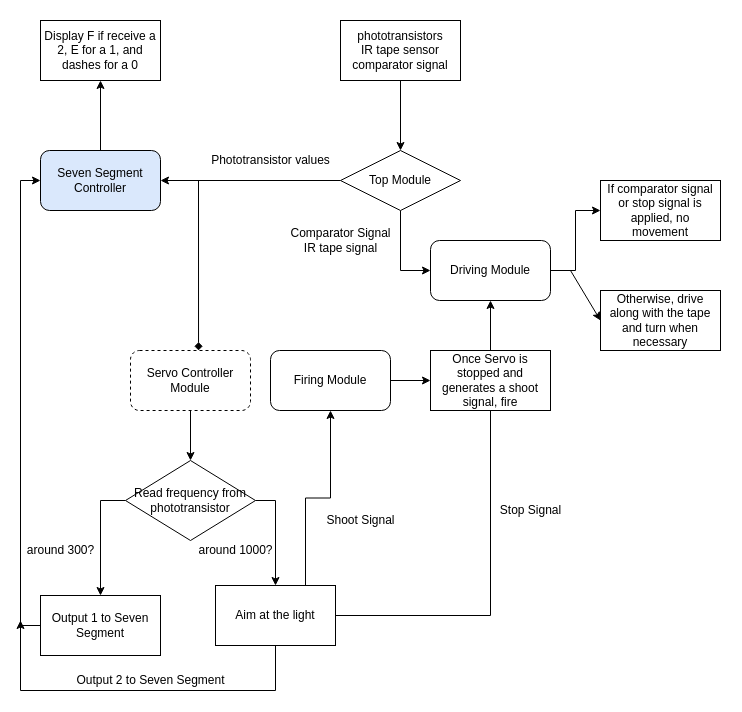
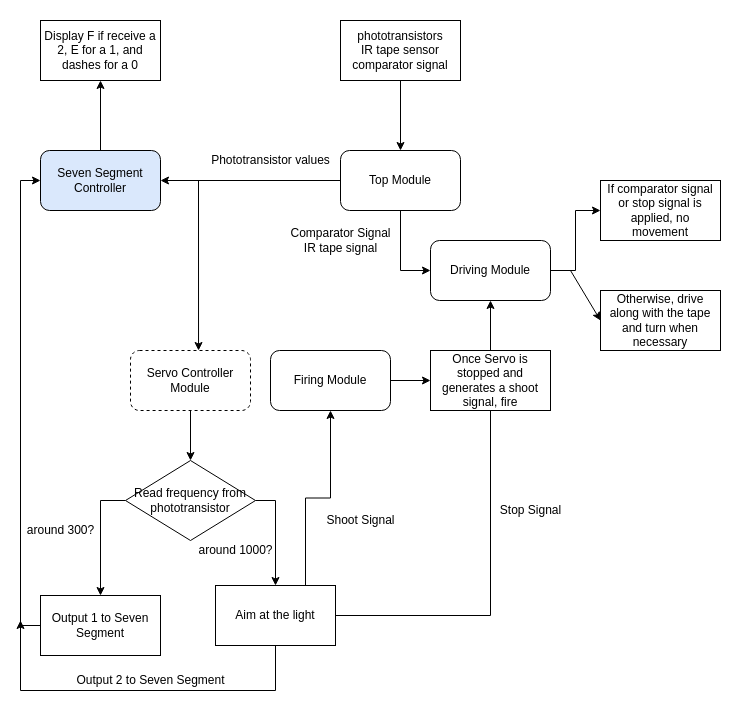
- <mxCell id="4" value="Top Module" style="rhombus;whiteSpace=wrap;html=1;" parent="1" vertex="1"><mxGeometry x="340" y="150" width="120" height="60" as="geometry" /></mxCell>
+ <mxCell id="4" value="Top Module" style="rounded=1;whiteSpace=wrap;html=1;" parent="1" vertex="1"><mxGeometry x="340" y="150" width="120" height="60" as="geometry" /></mxCell>
- <mxCell id="2" value="" style="edgeStyle=orthogonalEdgeStyle;rounded=0;orthogonalLoop=1;jettySize=auto;html=1;entryX=0.567;entryY=0;entryDx=0;entryDy=0;entryPerimeter=0;endArrow=diamond;" parent="1" source="4" target="8" edge="1"><mxGeometry relative="1" as="geometry"><mxPoint x="200" y="180" as="targetPoint" /><Array as="points"><mxPoint x="198" y="180" /></Array></mxGeometry></mxCell>
+ <mxCell id="2" value="" style="edgeStyle=orthogonalEdgeStyle;rounded=0;orthogonalLoop=1;jettySize=auto;html=1;entryX=0.567;entryY=0;entryDx=0;entryDy=0;entryPerimeter=0;" parent="1" source="4" target="8" edge="1"><mxGeometry relative="1" as="geometry"><mxPoint x="200" y="180" as="targetPoint" /><Array as="points"><mxPoint x="198" y="180" /></Array></mxGeometry></mxCell>
- <mxCell id="26" value="around 300?" style="text;html=1;align=center;verticalAlign=middle;resizable=0;points=[];autosize=1;strokeColor=none;fillColor=none;" parent="1" vertex="1"><mxGeometry x="20" y="540" width="80" height="20" as="geometry" /></mxCell>
+ <mxCell id="26" value="around 300?" style="text;html=1;align=center;verticalAlign=middle;resizable=0;points=[];autosize=1;strokeColor=none;fillColor=none;" parent="1" vertex="1"><mxGeometry x="20" y="520" width="80" height="20" as="geometry" /></mxCell>
